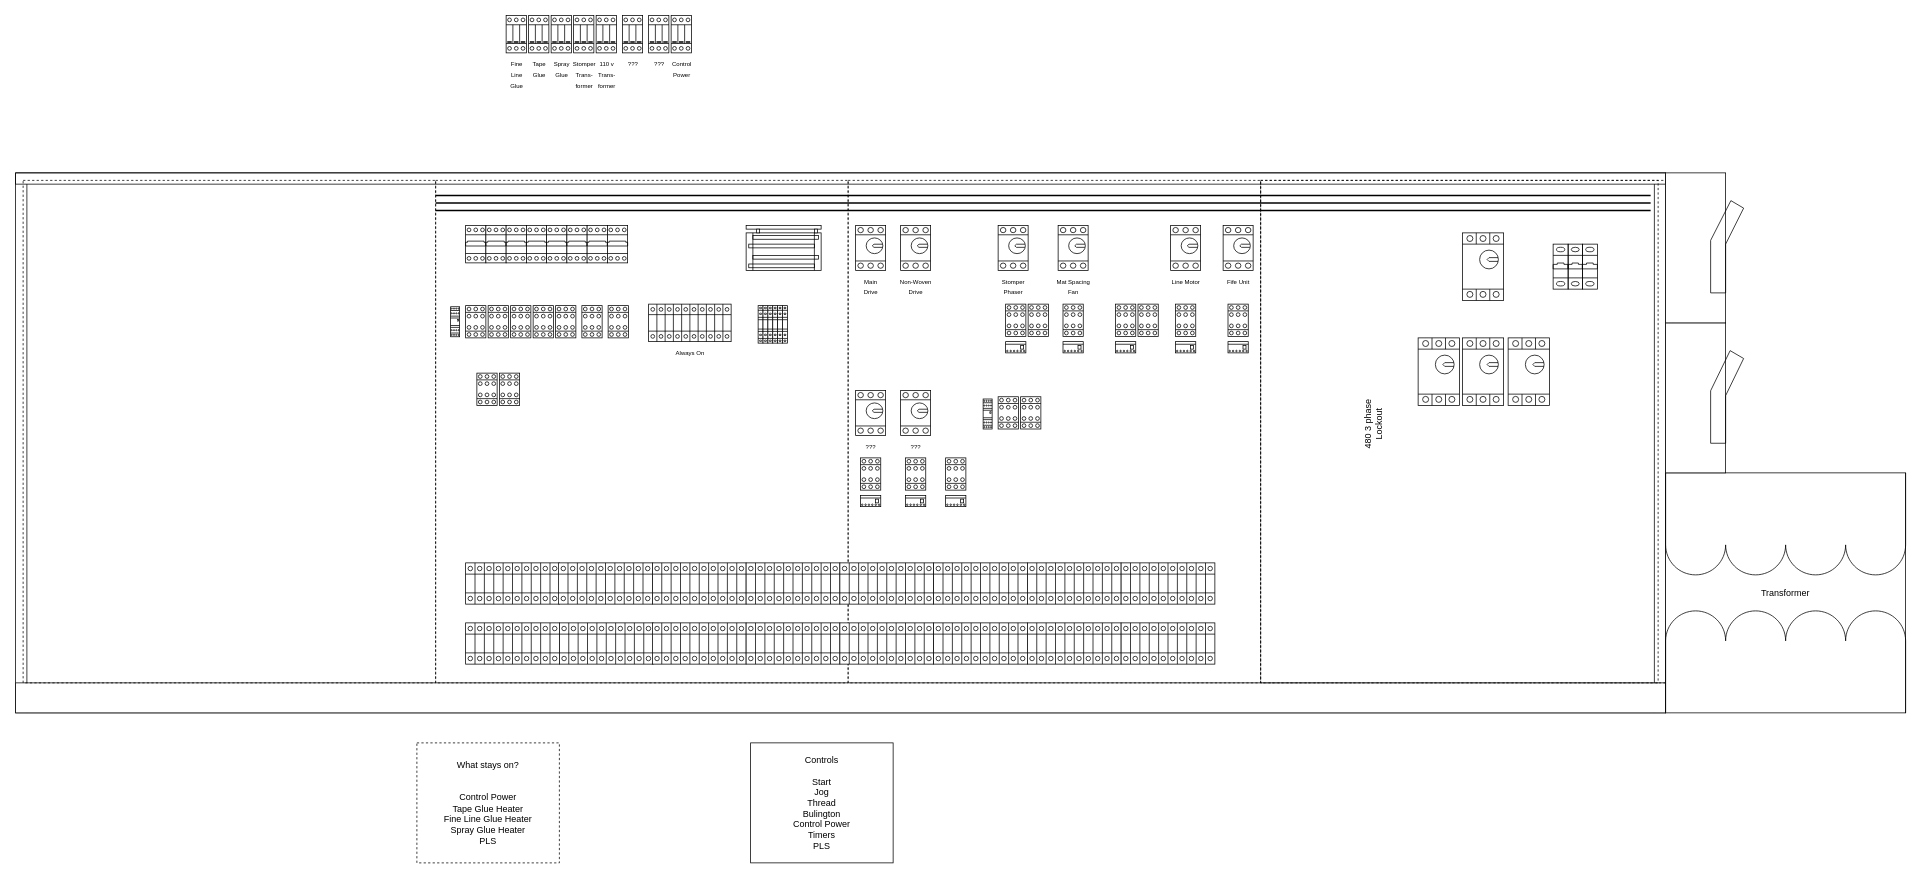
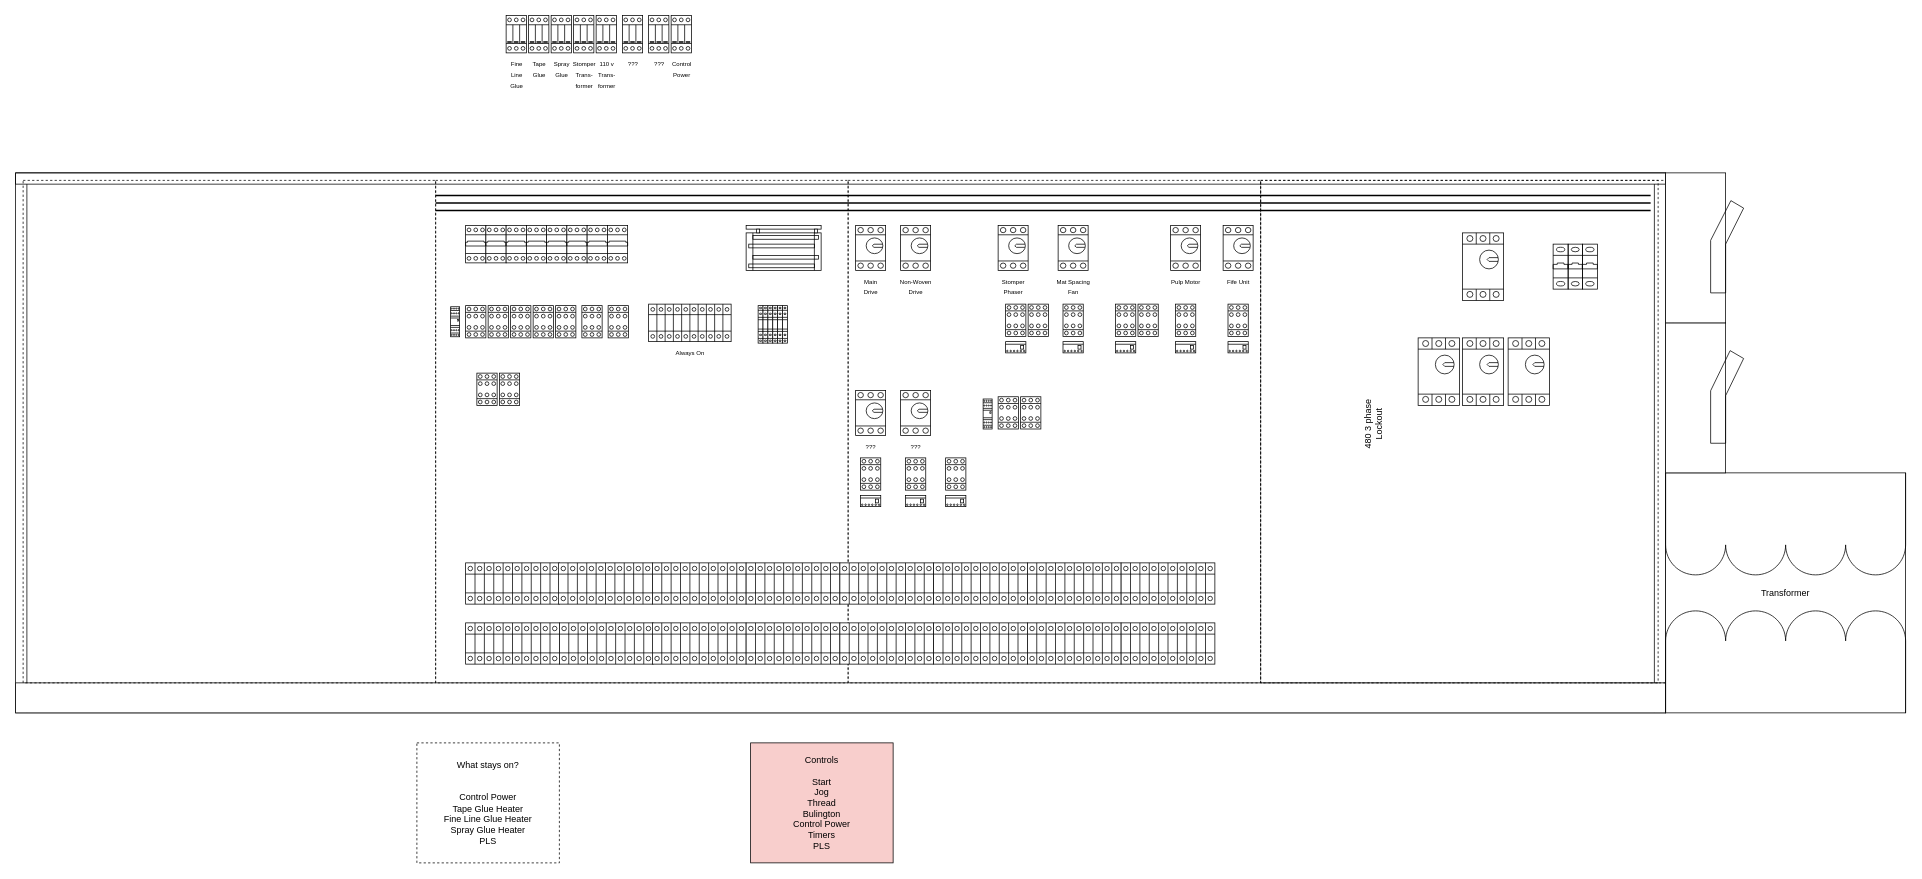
- <mxCell id="32" value="&lt;font style=&quot;font-size: 8px&quot;&gt;Line Motor&lt;br&gt;&lt;/font&gt;" style="verticalLabelPosition=bottom;dashed=0;shadow=0;html=1;align=center;verticalAlign=top;shape=mxgraph.cabinets.motor_cb_1_32a;fillColor=#ffffff;" vertex="1" parent="9"><mxGeometry x="1560" y="300" width="40" height="60" as="geometry" /></mxCell>
+ <mxCell id="32" value="&lt;font style=&quot;font-size: 8px&quot;&gt;Pulp Motor&lt;br&gt;&lt;/font&gt;" style="verticalLabelPosition=bottom;dashed=0;shadow=0;html=1;align=center;verticalAlign=top;shape=mxgraph.cabinets.motor_cb_1_32a;fillColor=#ffffff;" vertex="1" parent="9"><mxGeometry x="1560" y="300" width="40" height="60" as="geometry" /></mxCell>
- <mxCell id="109" value="Controls&lt;br&gt;&lt;br&gt;Start&lt;br&gt;Jog&lt;br&gt;Thread&lt;br&gt;Bulington&lt;br&gt;Control Power&lt;br&gt;Timers&lt;br&gt;PLS" style="rounded=0;whiteSpace=wrap;html=1;fillColor=#ffffff;align=center;" vertex="1" parent="9"><mxGeometry x="1000" y="990" width="190" height="160" as="geometry" /></mxCell>
+ <mxCell id="109" value="Controls&lt;br&gt;&lt;br&gt;Start&lt;br&gt;Jog&lt;br&gt;Thread&lt;br&gt;Bulington&lt;br&gt;Control Power&lt;br&gt;Timers&lt;br&gt;PLS" style="rounded=0;whiteSpace=wrap;html=1;fillColor=#f8cecc;align=center;" vertex="1" parent="9"><mxGeometry x="1000" y="990" width="190" height="160" as="geometry" /></mxCell>
